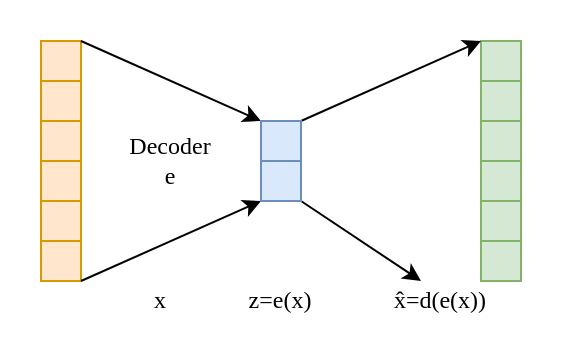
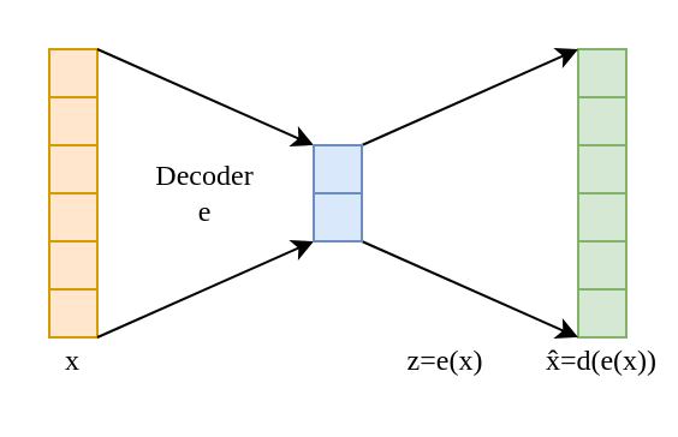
- <mxCell id="16" value="&lt;font face=&quot;Tahoma&quot;&gt;x&lt;/font&gt;" style="text;html=1;strokeColor=none;fillColor=none;align=center;verticalAlign=middle;whiteSpace=wrap;rounded=0;" vertex="1" parent="1"><mxGeometry x="70" y="140" width="20" height="20" as="geometry" /></mxCell>
+ <mxCell id="16" value="&lt;font face=&quot;Tahoma&quot;&gt;x&lt;/font&gt;" style="text;html=1;strokeColor=none;fillColor=none;align=center;verticalAlign=middle;whiteSpace=wrap;rounded=0;" vertex="1" parent="1"><mxGeometry x="20" y="140" width="20" height="20" as="geometry" /></mxCell>
- <mxCell id="17" value="&lt;font face=&quot;Tahoma&quot;&gt;z=e(x)&lt;/font&gt;" style="text;html=1;strokeColor=none;fillColor=none;align=center;verticalAlign=middle;whiteSpace=wrap;rounded=0;" vertex="1" parent="1"><mxGeometry x="130" y="140" width="20" height="20" as="geometry" /></mxCell>
+ <mxCell id="17" value="&lt;font face=&quot;Tahoma&quot;&gt;z=e(x)&lt;/font&gt;" style="text;html=1;strokeColor=none;fillColor=none;align=center;verticalAlign=middle;whiteSpace=wrap;rounded=0;" vertex="1" parent="1"><mxGeometry x="175" y="140" width="20" height="20" as="geometry" /></mxCell>
- <mxCell id="18" value="&lt;font face=&quot;Tahoma&quot;&gt;x̂=d(e(x))&lt;/font&gt;" style="text;html=1;strokeColor=none;fillColor=none;align=center;verticalAlign=middle;whiteSpace=wrap;rounded=0;" vertex="1" parent="1"><mxGeometry x="210" y="140" width="20" height="20" as="geometry" /></mxCell>
+ <mxCell id="18" value="&lt;font face=&quot;Tahoma&quot;&gt;x̂=d(e(x))&lt;/font&gt;" style="text;html=1;strokeColor=none;fillColor=none;align=center;verticalAlign=middle;whiteSpace=wrap;rounded=0;" vertex="1" parent="1"><mxGeometry x="240" y="140" width="20" height="20" as="geometry" /></mxCell>
